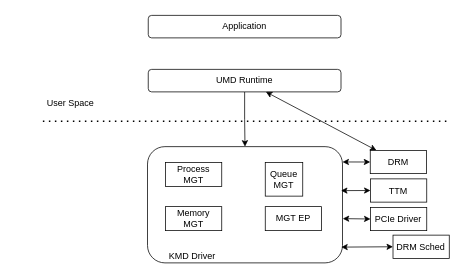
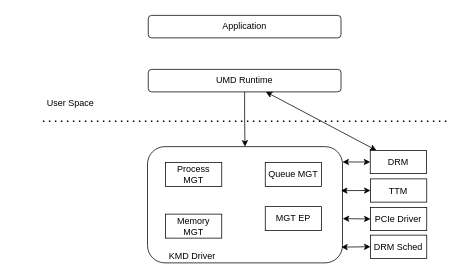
- <mxCell id="10" value="Queue MGT" style="rounded=0;whiteSpace=wrap;html=1;" vertex="1" parent="1"><mxGeometry x="353" y="216" width="50" height="45" as="geometry" /></mxCell>
+ <mxCell id="10" value="Queue MGT" style="rounded=0;whiteSpace=wrap;html=1;" vertex="1" parent="1"><mxGeometry x="353" y="216" width="75" height="32" as="geometry" /></mxCell>
- <mxCell id="11" value="Memory MGT" style="rounded=0;whiteSpace=wrap;html=1;" vertex="1" parent="1"><mxGeometry x="220" y="275" width="75" height="32" as="geometry" /></mxCell>
+ <mxCell id="11" value="Memory MGT" style="rounded=0;whiteSpace=wrap;html=1;" vertex="1" parent="1"><mxGeometry x="220" y="285" width="75" height="32" as="geometry" /></mxCell>
- <mxCell id="18" value="DRM Sched" style="rounded=0;whiteSpace=wrap;html=1;" vertex="1" parent="1"><mxGeometry x="523.34" y="313" width="75" height="31" as="geometry" /></mxCell>
+ <mxCell id="18" value="DRM Sched" style="rounded=0;whiteSpace=wrap;html=1;" vertex="1" parent="1"><mxGeometry x="493.34" y="313" width="75" height="31" as="geometry" /></mxCell>
